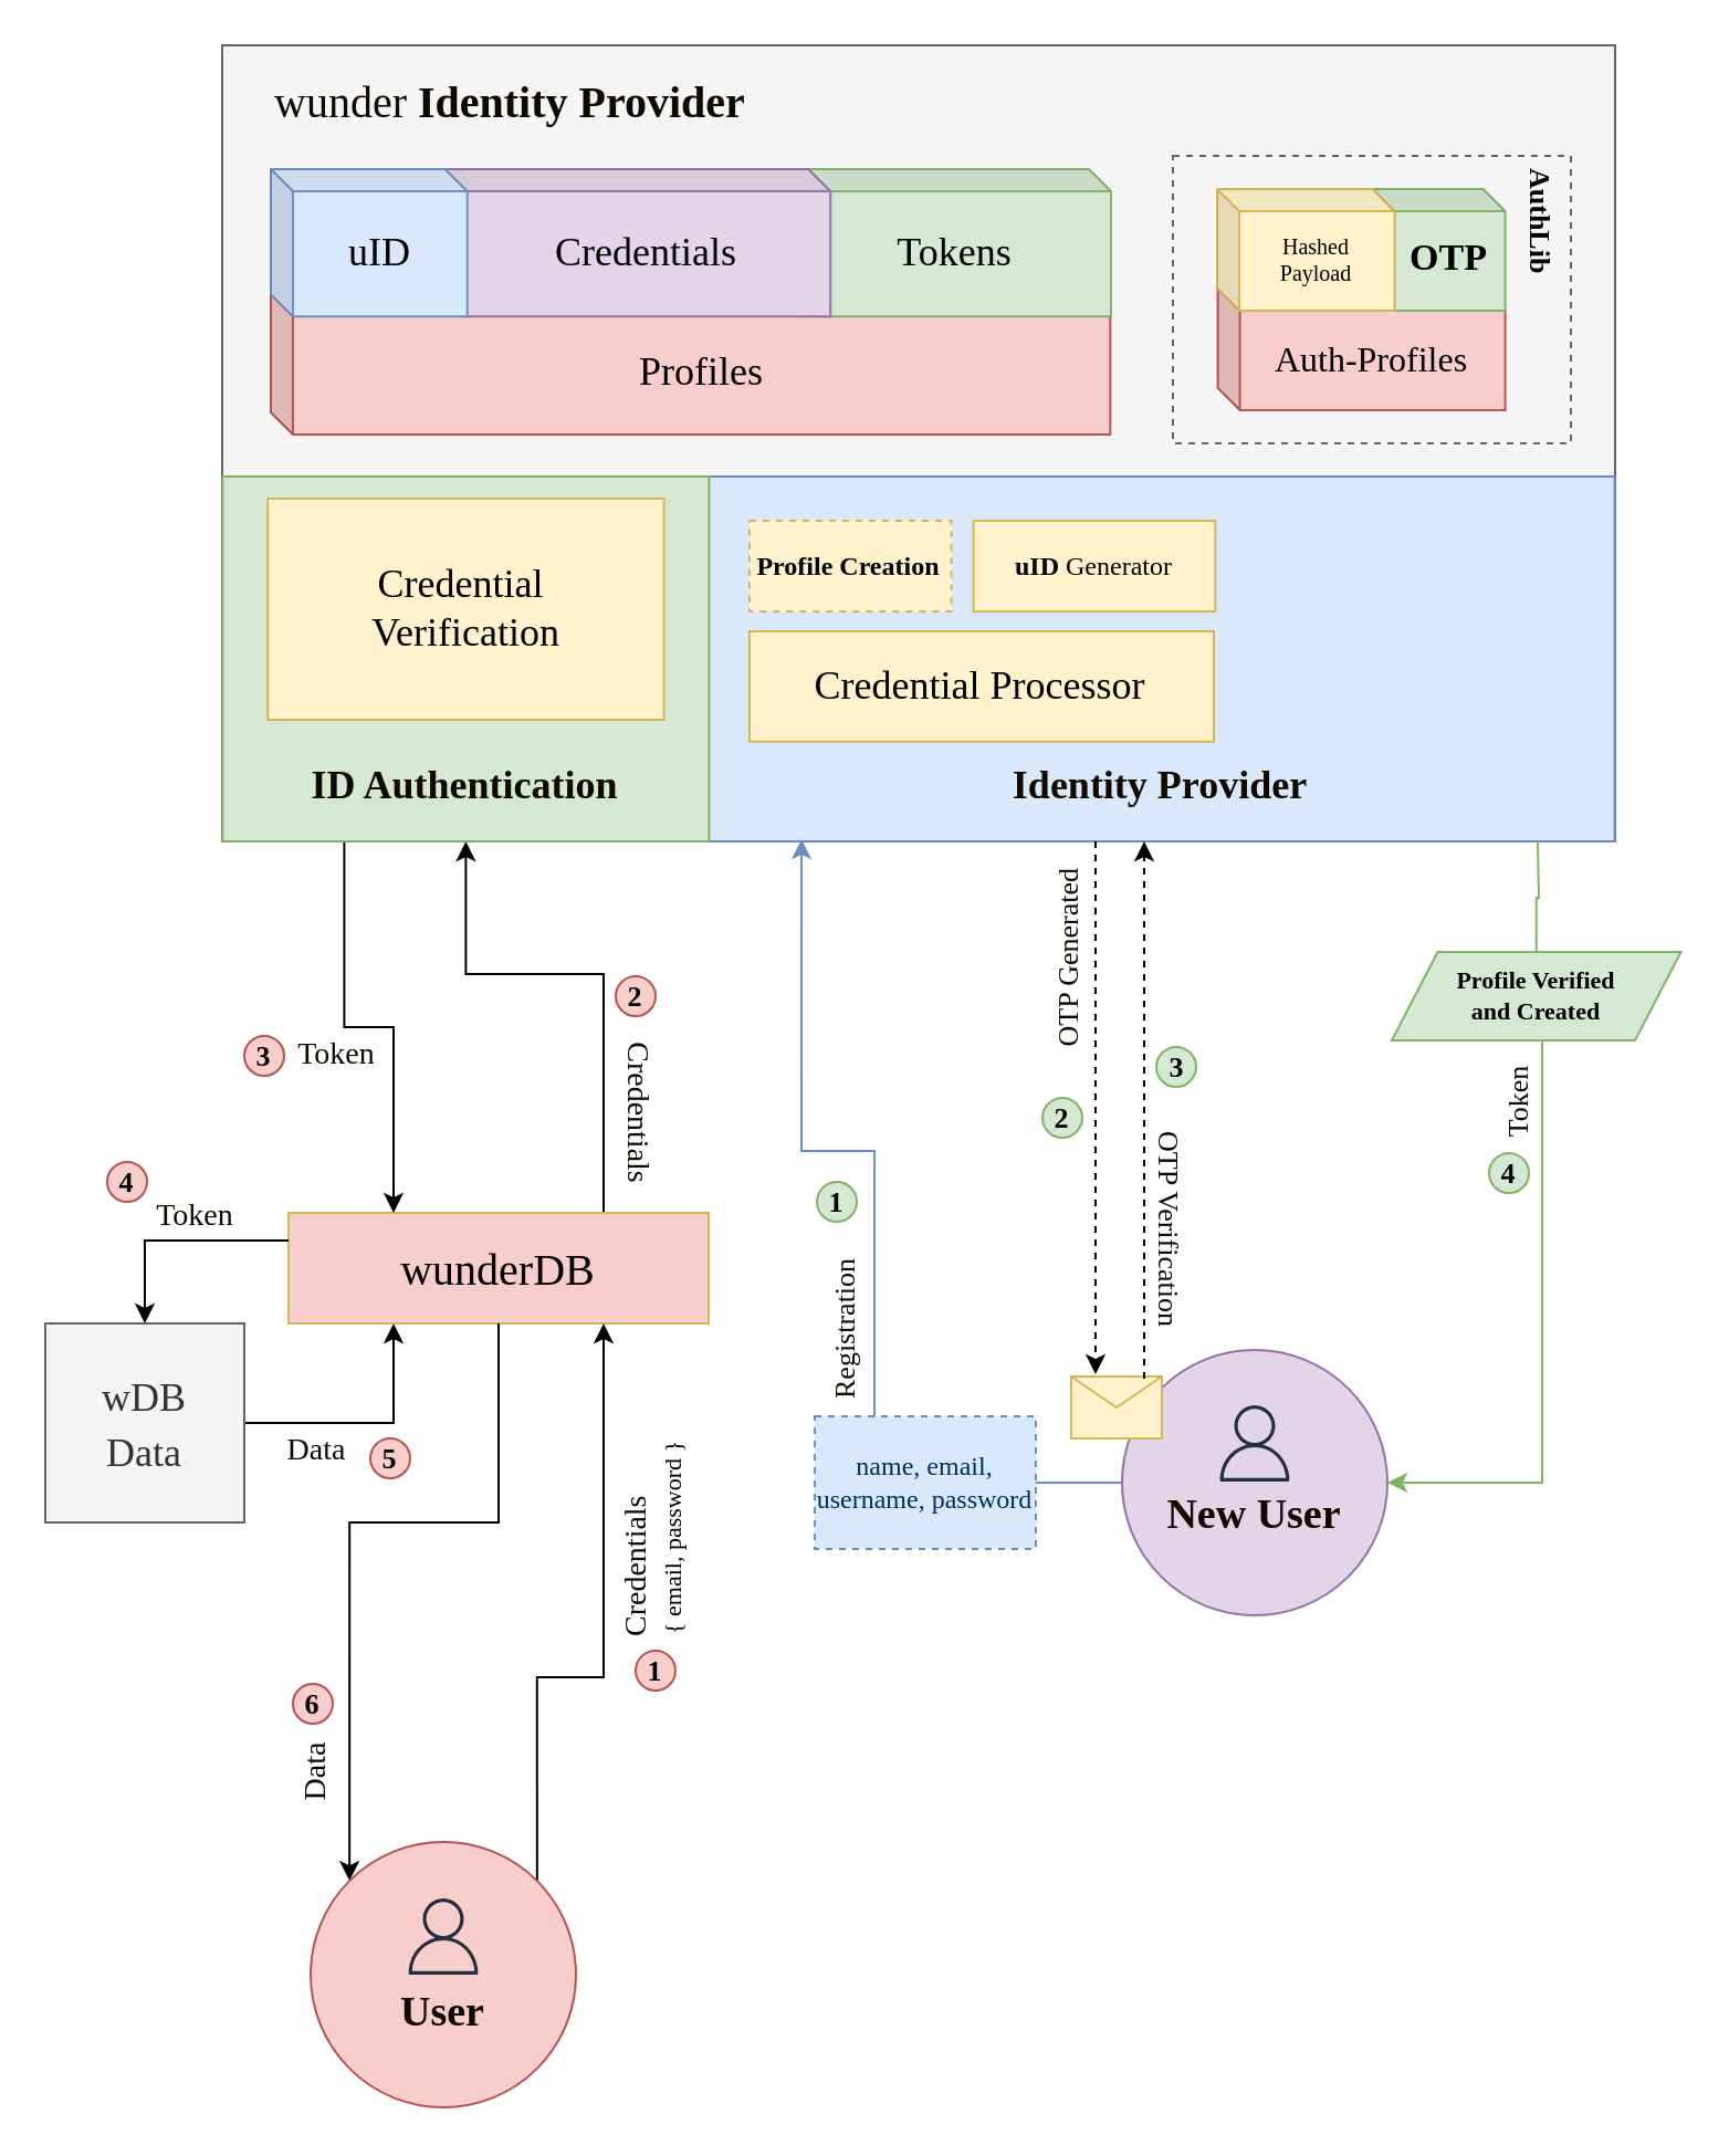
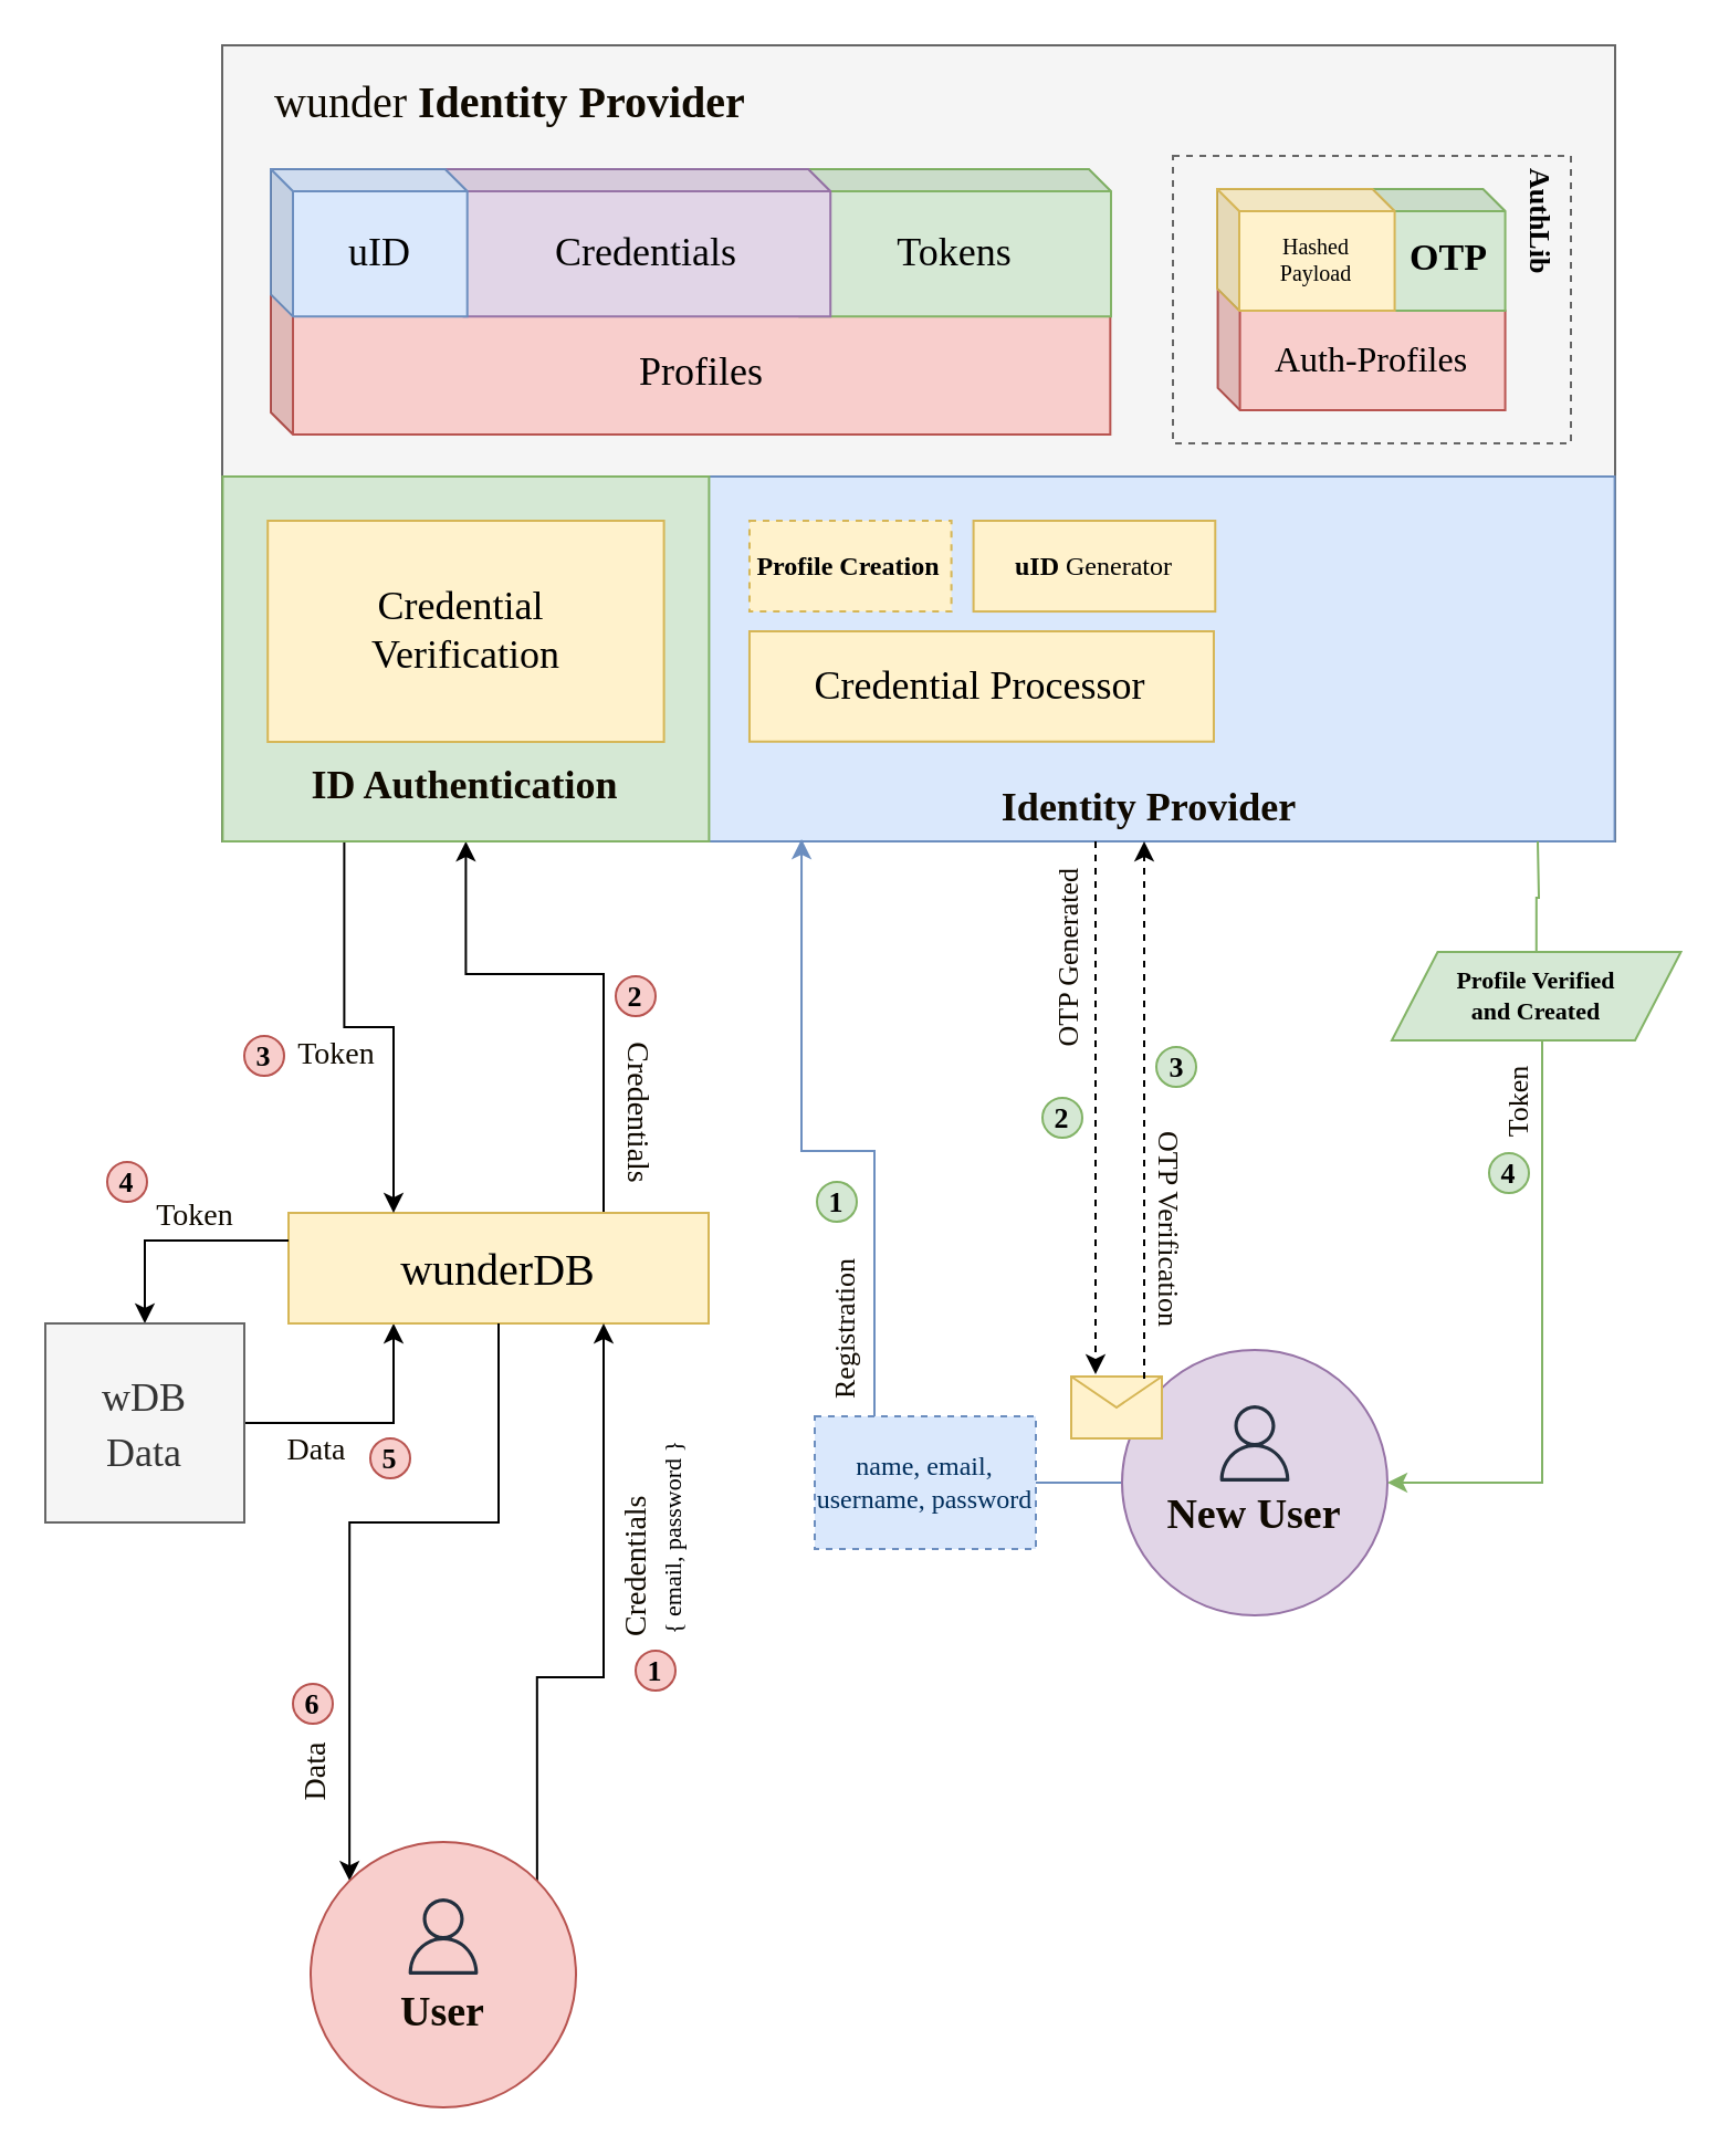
- <mxCell id="37" value="&lt;span&gt;Credential&amp;nbsp;&lt;br&gt;Verification&lt;br&gt;&lt;/span&gt;" style="rounded=0;whiteSpace=wrap;html=1;fontFamily=Work Sans;fontSource=https%3A%2F%2Ffonts.googleapis.com%2Fcss%3Ffamily%3DWork%2BSans;fontSize=18;align=center;verticalAlign=middle;fillColor=#fff2cc;strokeColor=#d6b656;fontStyle=0" parent="35" vertex="1"><mxGeometry x="20.4" y="10" width="179.2" height="100" as="geometry" /></mxCell>
+ <mxCell id="37" value="&lt;span&gt;Credential&amp;nbsp;&lt;br&gt;Verification&lt;br&gt;&lt;/span&gt;" style="rounded=0;whiteSpace=wrap;html=1;fontFamily=Work Sans;fontSource=https%3A%2F%2Ffonts.googleapis.com%2Fcss%3Ffamily%3DWork%2BSans;fontSize=18;align=center;verticalAlign=middle;fillColor=#fff2cc;strokeColor=#d6b656;fontStyle=0" parent="35" vertex="1"><mxGeometry x="20.4" y="20" width="179.2" height="100" as="geometry" /></mxCell>
- <mxCell id="33" value="Identity Provider" style="text;html=1;strokeColor=none;fillColor=none;align=center;verticalAlign=middle;whiteSpace=wrap;rounded=0;fontFamily=Work Sans;fontSource=https%3A%2F%2Ffonts.googleapis.com%2Fcss%3Ffamily%3DWork%2BSans;fontSize=18;fontColor=#0F0900;fontStyle=1" parent="29" vertex="1"><mxGeometry x="19.34" y="128.49" width="371.32" height="22.51" as="geometry" /></mxCell>
+ <mxCell id="33" value="Identity Provider" style="text;html=1;strokeColor=none;fillColor=none;align=center;verticalAlign=middle;whiteSpace=wrap;rounded=0;fontFamily=Work Sans;fontSource=https%3A%2F%2Ffonts.googleapis.com%2Fcss%3Ffamily%3DWork%2BSans;fontSize=18;fontColor=#0F0900;fontStyle=1" parent="29" vertex="1"><mxGeometry x="14.34" y="138.49" width="371.32" height="22.51" as="geometry" /></mxCell>
- <mxCell id="4" value="wunderDB" style="rounded=0;whiteSpace=wrap;html=1;fontFamily=Work Sans;fontSource=https%3A%2F%2Ffonts.googleapis.com%2Fcss%3Ffamily%3DWork%2BSans;fontSize=20;align=center;verticalAlign=middle;fillColor=#f8cecc;strokeColor=#d6b656;" parent="1" vertex="1"><mxGeometry x="130" y="548" width="190" height="50" as="geometry" /></mxCell>
+ <mxCell id="4" value="wunderDB" style="rounded=0;whiteSpace=wrap;html=1;fontFamily=Work Sans;fontSource=https%3A%2F%2Ffonts.googleapis.com%2Fcss%3Ffamily%3DWork%2BSans;fontSize=20;align=center;verticalAlign=middle;fillColor=#fff2cc;strokeColor=#d6b656;" parent="1" vertex="1"><mxGeometry x="130" y="548" width="190" height="50" as="geometry" /></mxCell>
